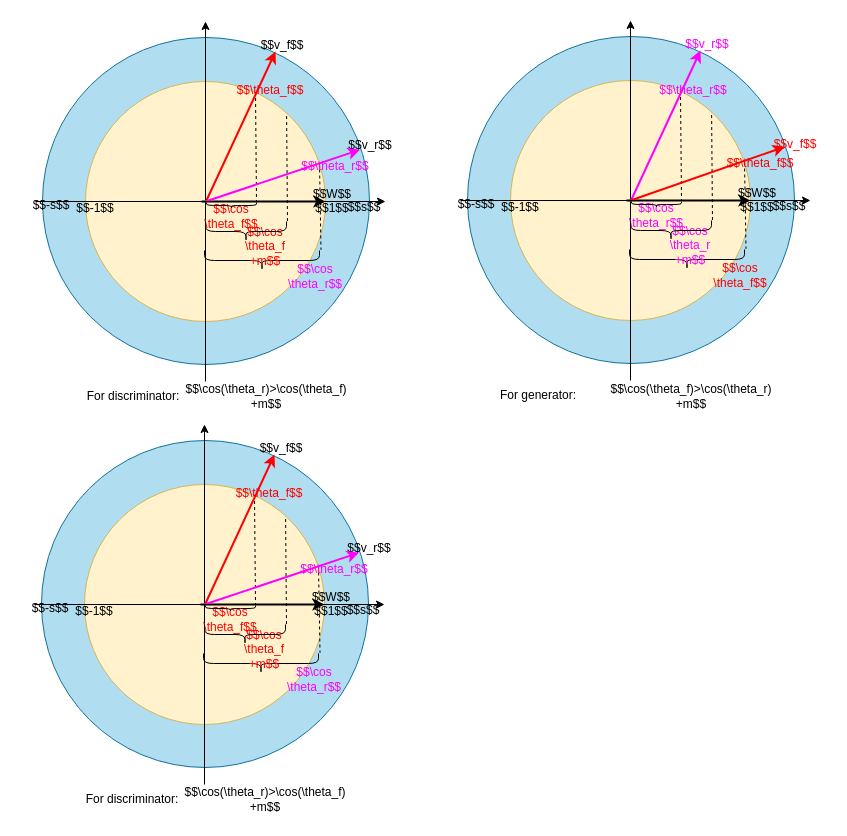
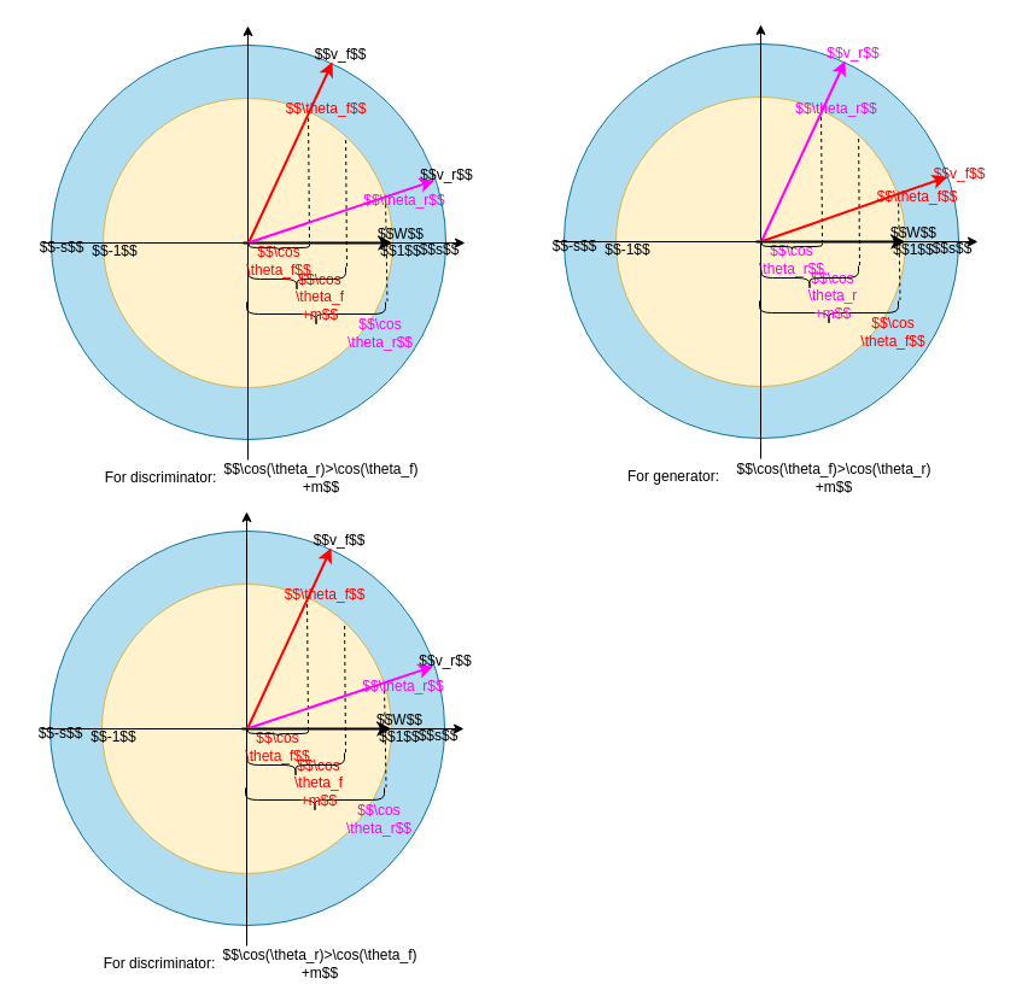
- <mxCell id="46" value="For generator:" style="text;html=1;strokeColor=none;fillColor=none;align=center;verticalAlign=middle;whiteSpace=wrap;rounded=0;" vertex="1" parent="1"><mxGeometry x="490" y="380" width="95.5" height="30" as="geometry" /></mxCell>
+ <mxCell id="46" value="For generator:" style="text;html=1;strokeColor=none;fillColor=none;align=center;verticalAlign=middle;whiteSpace=wrap;rounded=0;" vertex="1" parent="1"><mxGeometry x="510" y="380" width="95.5" height="30" as="geometry" /></mxCell>
